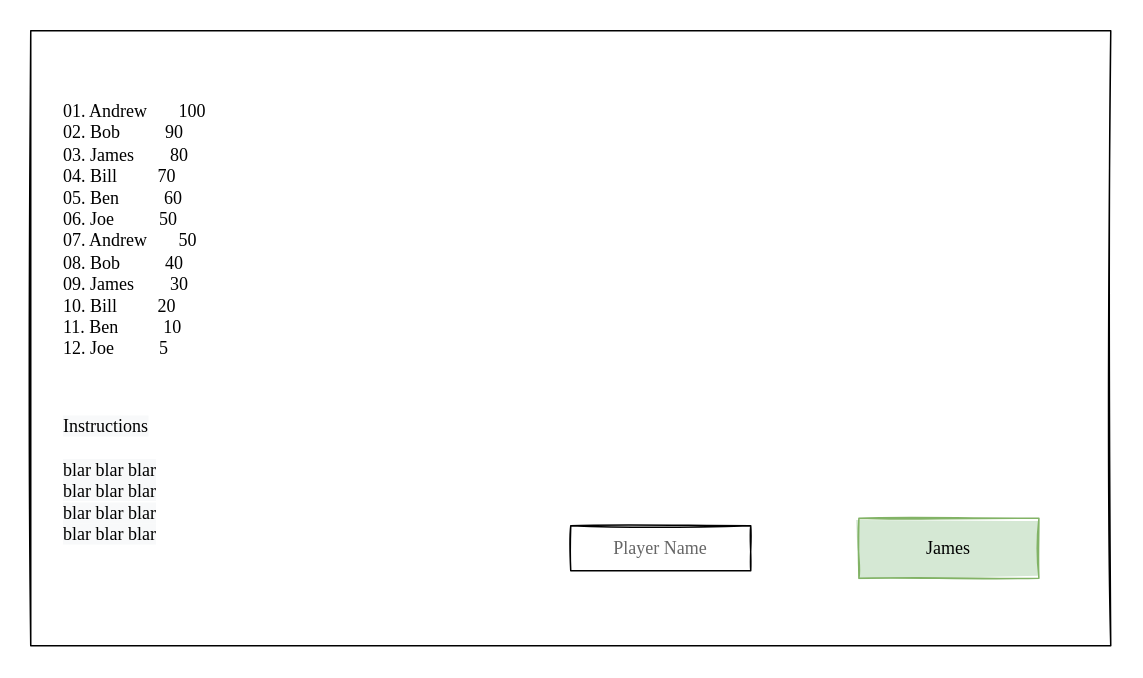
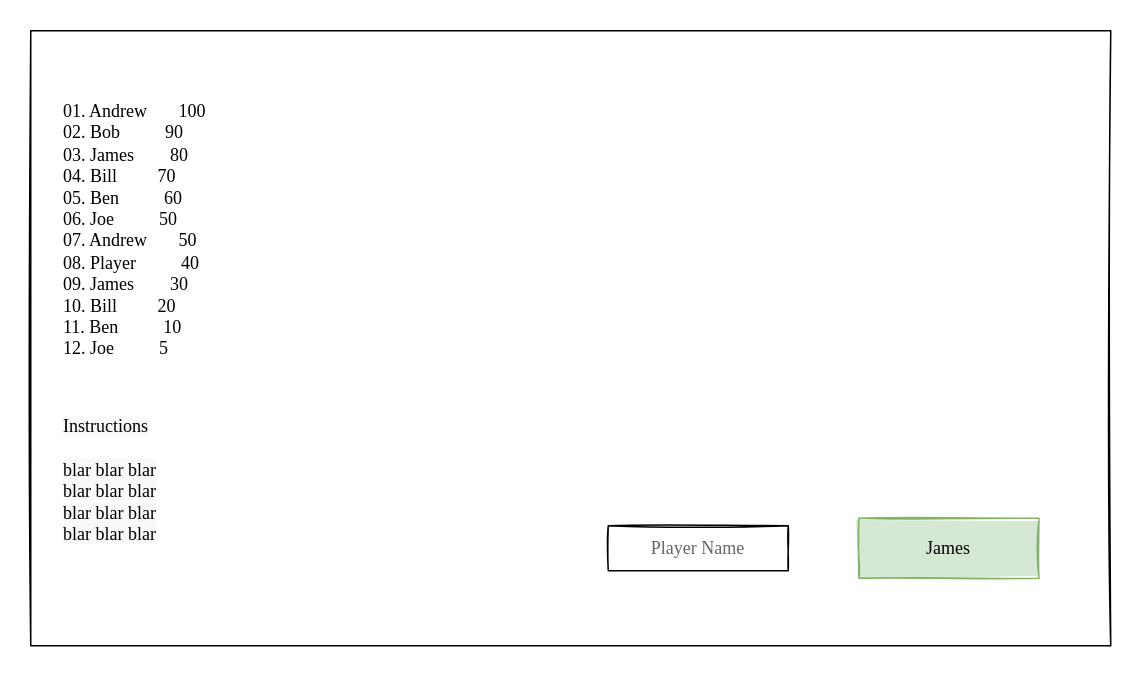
- <mxCell id="3" value="&lt;span style=&quot;text-indent: 0px ; background-color: rgb(248 , 249 , 250) ; display: inline ; float: none&quot;&gt;&lt;font face=&quot;comic sans ms&quot;&gt;&lt;div&gt;01. Andrew&amp;nbsp; &amp;nbsp; &amp;nbsp; &amp;nbsp;100&lt;/div&gt;&lt;div&gt;02. Bob&amp;nbsp; &amp;nbsp; &amp;nbsp; &amp;nbsp; &amp;nbsp; 90&lt;/div&gt;&lt;div&gt;03. James&amp;nbsp; &amp;nbsp; &amp;nbsp; &amp;nbsp; 80&lt;/div&gt;&lt;div&gt;04. Bill&amp;nbsp; &amp;nbsp; &amp;nbsp; &amp;nbsp; &amp;nbsp;70&lt;/div&gt;&lt;div&gt;05. Ben&amp;nbsp; &amp;nbsp; &amp;nbsp; &amp;nbsp; &amp;nbsp; 60&lt;/div&gt;&lt;div&gt;06. Joe&amp;nbsp; &amp;nbsp; &amp;nbsp; &amp;nbsp; &amp;nbsp; 50&lt;/div&gt;&lt;div&gt;07. Andrew&amp;nbsp; &amp;nbsp; &amp;nbsp; &amp;nbsp;50&lt;/div&gt;&lt;div&gt;08. Bob&amp;nbsp; &amp;nbsp; &amp;nbsp; &amp;nbsp; &amp;nbsp; 40&lt;/div&gt;&lt;div&gt;09. James&amp;nbsp; &amp;nbsp; &amp;nbsp; &amp;nbsp; 30&lt;/div&gt;&lt;div&gt;10. Bill&amp;nbsp; &amp;nbsp; &amp;nbsp; &amp;nbsp; &amp;nbsp;20&lt;/div&gt;&lt;div&gt;11. Ben&amp;nbsp; &amp;nbsp; &amp;nbsp; &amp;nbsp; &amp;nbsp; 10&lt;/div&gt;&lt;div&gt;12. Joe&amp;nbsp; &amp;nbsp; &amp;nbsp; &amp;nbsp; &amp;nbsp; 5&lt;/div&gt;&lt;/font&gt;&lt;/span&gt;" style="text;html=1;strokeColor=none;fillColor=none;align=left;verticalAlign=top;whiteSpace=wrap;rounded=0;sketch=1;fontFamily=Comic Sans MS;" vertex="1" parent="1"><mxGeometry x="40" y="60" width="230" height="180" as="geometry" /></mxCell>
+ <mxCell id="3" value="&lt;span style=&quot;text-indent: 0px ; background-color: rgb(248 , 249 , 250) ; display: inline ; float: none&quot;&gt;&lt;font face=&quot;comic sans ms&quot;&gt;&lt;div&gt;01. Andrew&amp;nbsp; &amp;nbsp; &amp;nbsp; &amp;nbsp;100&lt;/div&gt;&lt;div&gt;02. Bob&amp;nbsp; &amp;nbsp; &amp;nbsp; &amp;nbsp; &amp;nbsp; 90&lt;/div&gt;&lt;div&gt;03. James&amp;nbsp; &amp;nbsp; &amp;nbsp; &amp;nbsp; 80&lt;/div&gt;&lt;div&gt;04. Bill&amp;nbsp; &amp;nbsp; &amp;nbsp; &amp;nbsp; &amp;nbsp;70&lt;/div&gt;&lt;div&gt;05. Ben&amp;nbsp; &amp;nbsp; &amp;nbsp; &amp;nbsp; &amp;nbsp; 60&lt;/div&gt;&lt;div&gt;06. Joe&amp;nbsp; &amp;nbsp; &amp;nbsp; &amp;nbsp; &amp;nbsp; 50&lt;/div&gt;&lt;div&gt;07. Andrew&amp;nbsp; &amp;nbsp; &amp;nbsp; &amp;nbsp;50&lt;/div&gt;&lt;div&gt;08. Player&amp;nbsp; &amp;nbsp; &amp;nbsp; &amp;nbsp; &amp;nbsp; 40&lt;/div&gt;&lt;div&gt;09. James&amp;nbsp; &amp;nbsp; &amp;nbsp; &amp;nbsp; 30&lt;/div&gt;&lt;div&gt;10. Bill&amp;nbsp; &amp;nbsp; &amp;nbsp; &amp;nbsp; &amp;nbsp;20&lt;/div&gt;&lt;div&gt;11. Ben&amp;nbsp; &amp;nbsp; &amp;nbsp; &amp;nbsp; &amp;nbsp; 10&lt;/div&gt;&lt;div&gt;12. Joe&amp;nbsp; &amp;nbsp; &amp;nbsp; &amp;nbsp; &amp;nbsp; 5&lt;/div&gt;&lt;/font&gt;&lt;/span&gt;" style="text;html=1;strokeColor=none;fillColor=none;align=left;verticalAlign=top;whiteSpace=wrap;rounded=0;sketch=1;fontFamily=Comic Sans MS;" vertex="1" parent="1"><mxGeometry x="40" y="60" width="230" height="180" as="geometry" /></mxCell>
- <mxCell id="4" value="&lt;font color=&quot;#666666&quot;&gt;Player Name&lt;/font&gt;" style="rounded=0;whiteSpace=wrap;html=1;sketch=1;fontFamily=Comic Sans MS;" vertex="1" parent="1"><mxGeometry x="380" y="350" width="120" height="30" as="geometry" /></mxCell>
+ <mxCell id="4" value="&lt;font color=&quot;#666666&quot;&gt;Player Name&lt;/font&gt;" style="rounded=0;whiteSpace=wrap;html=1;sketch=1;fontFamily=Comic Sans MS;" vertex="1" parent="1"><mxGeometry x="405" y="350" width="120" height="30" as="geometry" /></mxCell>
